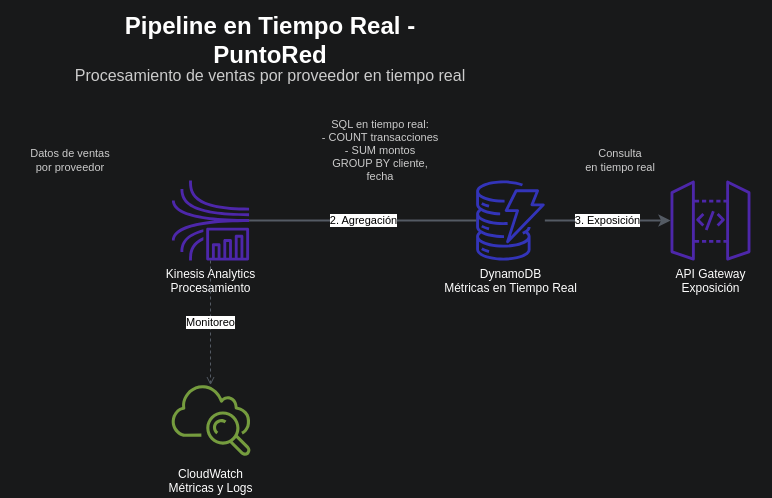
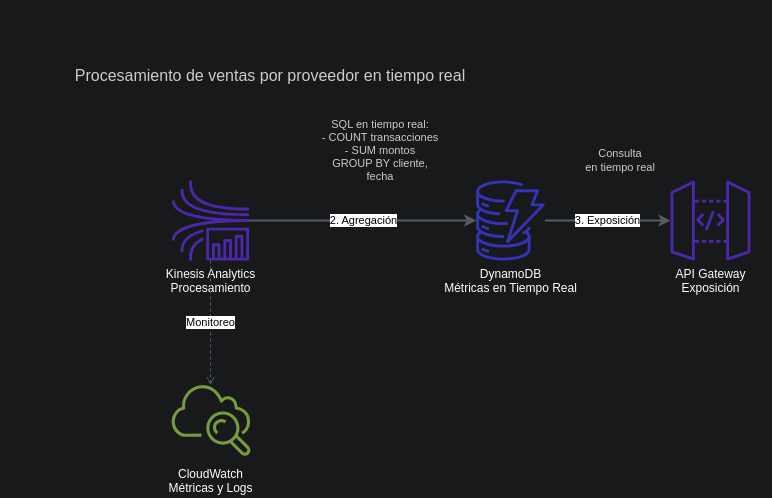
- <mxCell id="2" value="Pipeline en Tiempo Real - PuntoRed" style="text;html=1;strokeColor=none;fillColor=none;align=center;verticalAlign=middle;whiteSpace=wrap;rounded=0;fontSize=24;fontStyle=1;fontColor=#FFFFFF;" vertex="1" parent="1"><mxGeometry x="70" y="20" width="400" height="40" as="geometry" /></mxCell>
- <mxCell id="11" value="Datos de ventas&#10;por proveedor" style="text;html=1;strokeColor=none;fillColor=none;align=center;verticalAlign=middle;whiteSpace=wrap;rounded=0;fontSize=11;fontStyle=0;fontColor=#CCCCCC;" vertex="1" parent="1"><mxGeometry x="20" y="140" width="100" height="40" as="geometry" /></mxCell>
- <mxCell id="8" value="2. Agregación" style="endArrow=none;html=1;strokeWidth=2;strokeColor=#545B64;curved=1;" edge="1" parent="1" source="4" target="5"><mxGeometry relative="1" as="geometry" /></mxCell>
+ <mxCell id="8" value="2. Agregación" style="endArrow=classic;html=1;strokeWidth=2;strokeColor=#545B64;curved=1;" edge="1" parent="1" source="4" target="5"><mxGeometry relative="1" as="geometry" /></mxCell>
